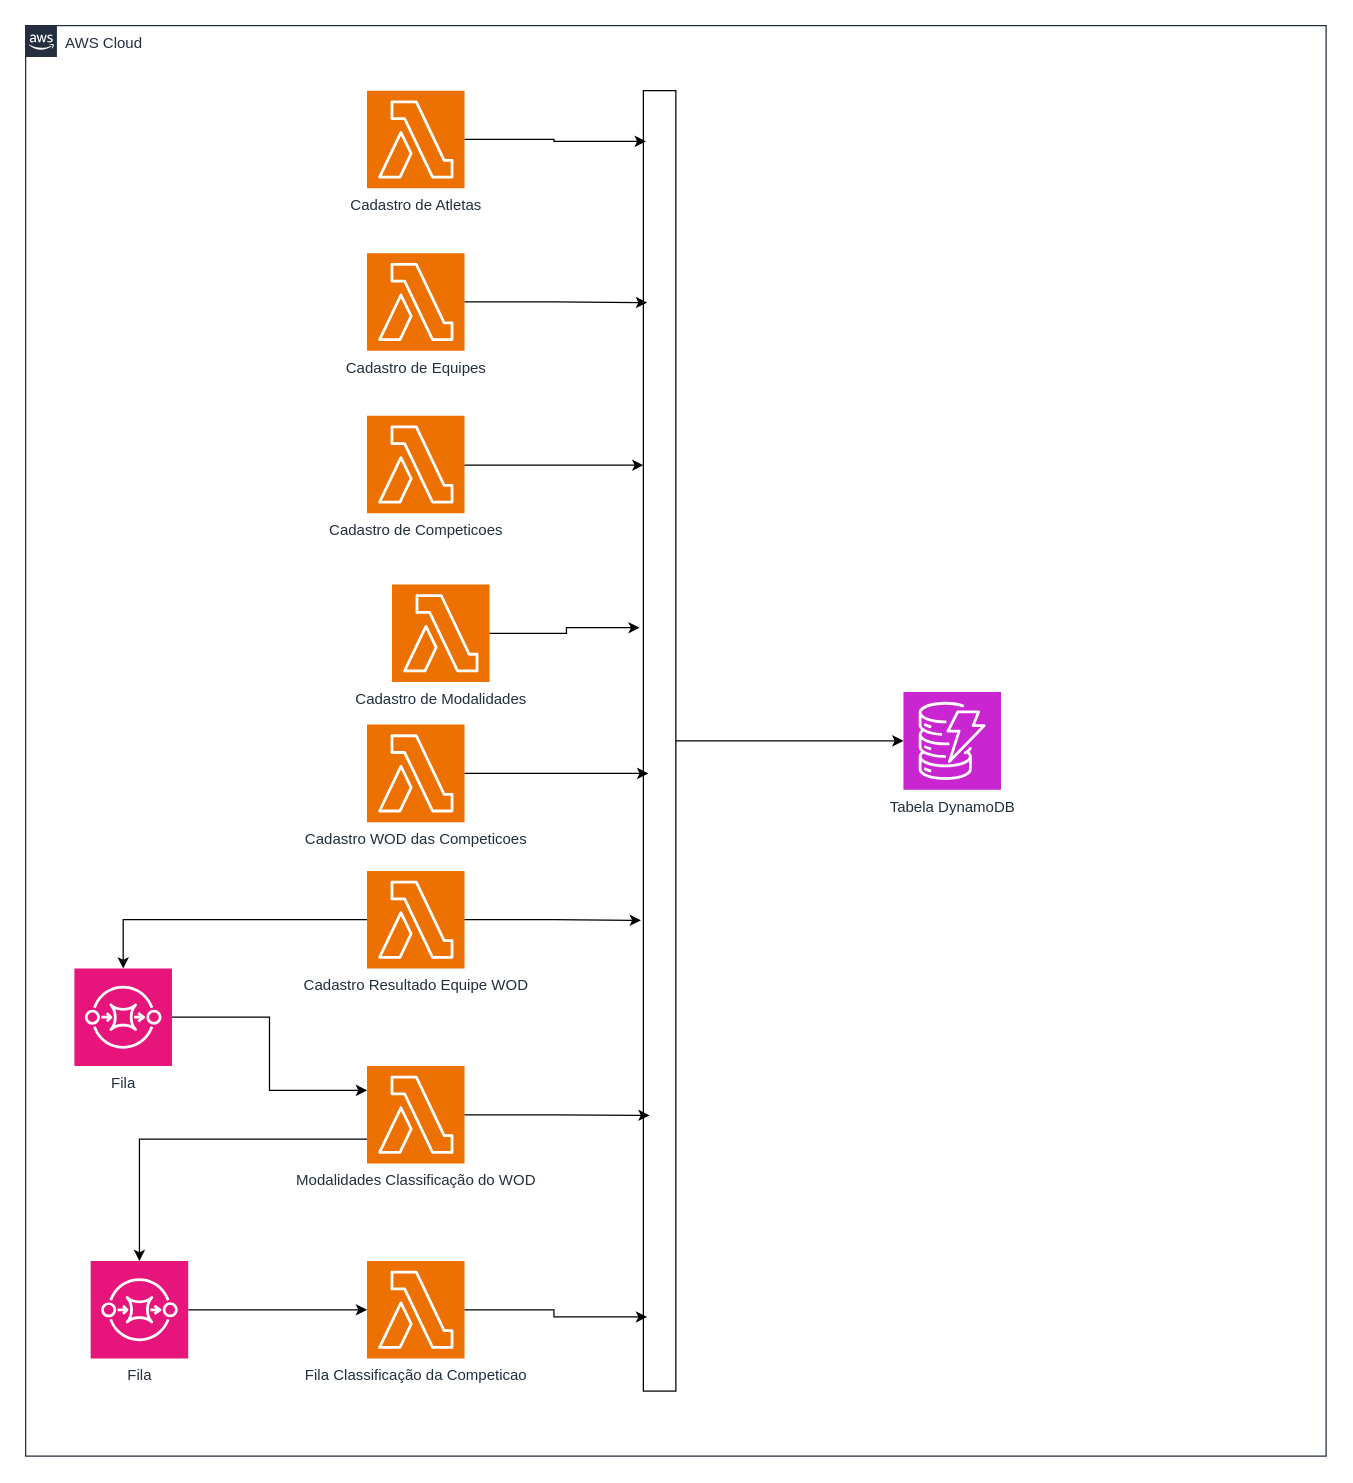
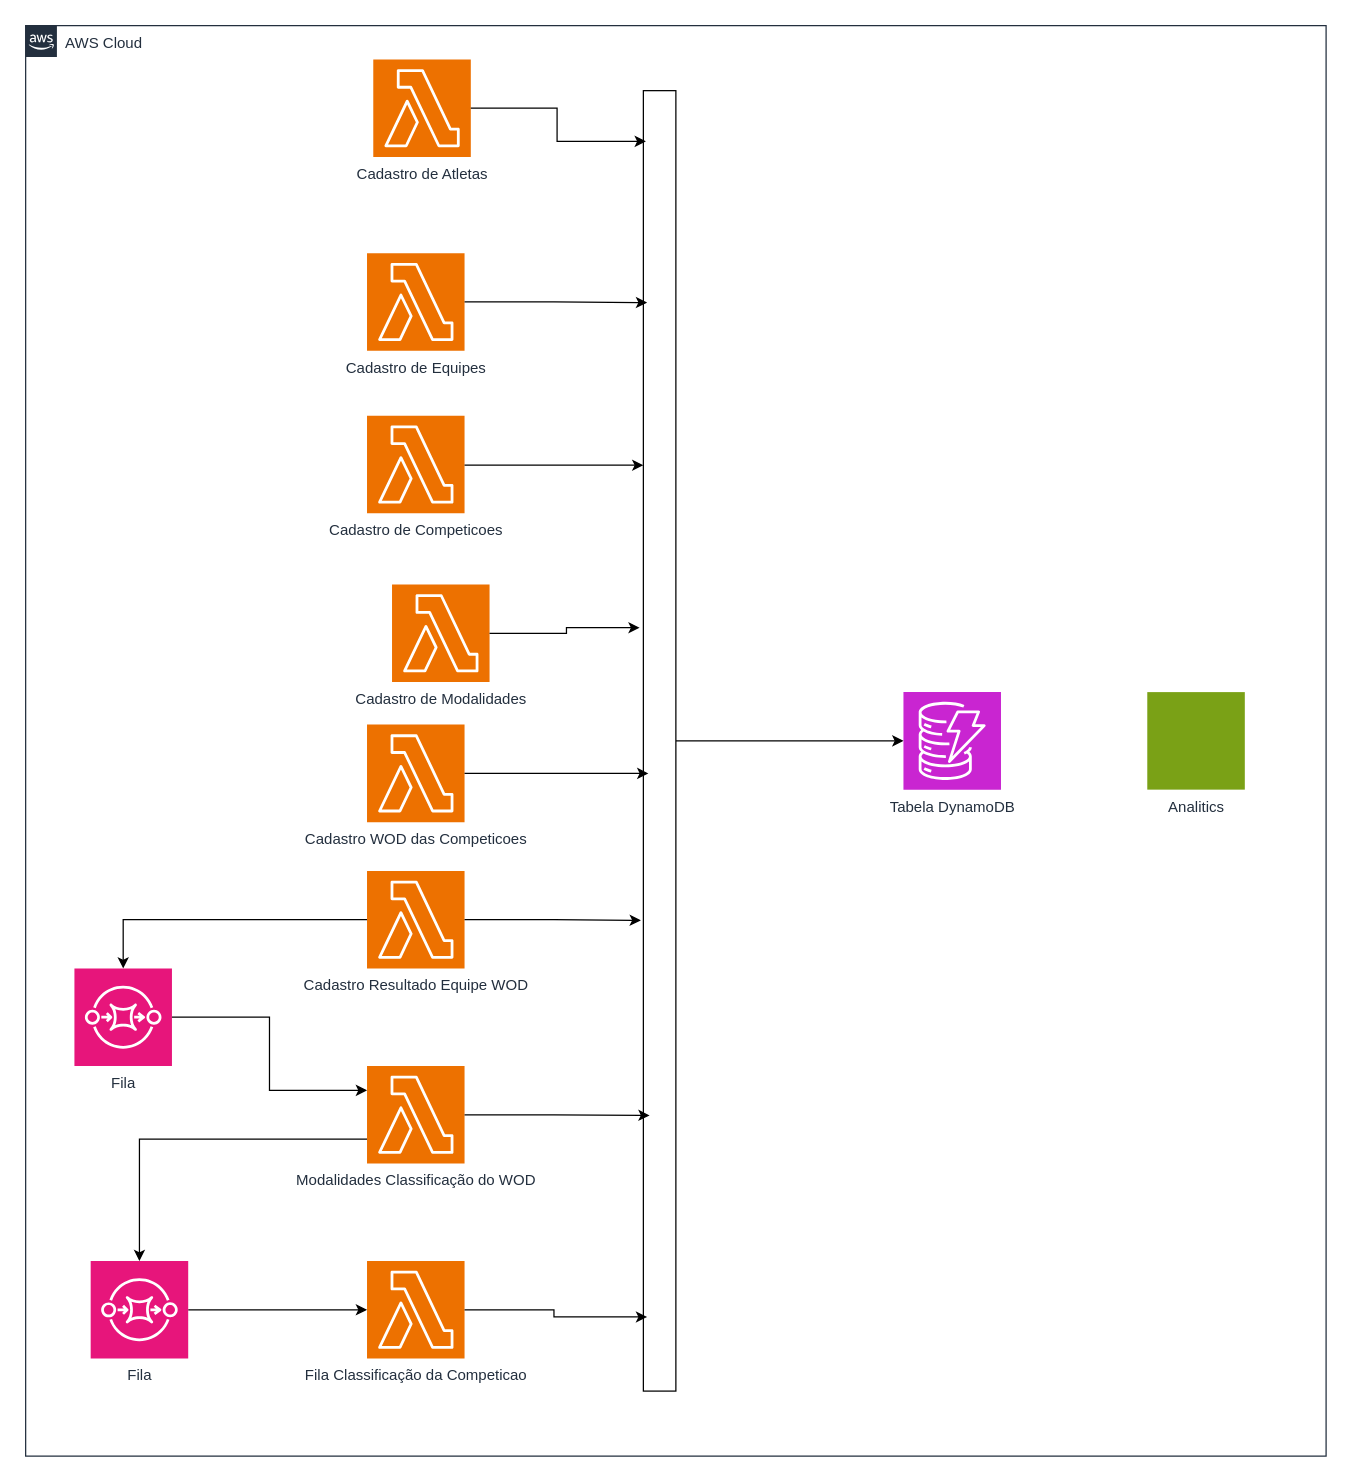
- <mxCell id="5" value="Cadastro de Atletas" style="sketch=0;points=[[0,0,0],[0.25,0,0],[0.5,0,0],[0.75,0,0],[1,0,0],[0,1,0],[0.25,1,0],[0.5,1,0],[0.75,1,0],[1,1,0],[0,0.25,0],[0,0.5,0],[0,0.75,0],[1,0.25,0],[1,0.5,0],[1,0.75,0]];outlineConnect=0;fontColor=#232F3E;fillColor=#ED7100;strokeColor=#ffffff;dashed=0;verticalLabelPosition=bottom;verticalAlign=top;align=center;html=1;fontSize=12;fontStyle=0;aspect=fixed;shape=mxgraph.aws4.resourceIcon;resIcon=mxgraph.aws4.lambda;" parent="1" vertex="1"><mxGeometry x="293" y="72" width="78" height="78" as="geometry" /></mxCell>
+ <mxCell id="5" value="Cadastro de Atletas" style="sketch=0;points=[[0,0,0],[0.25,0,0],[0.5,0,0],[0.75,0,0],[1,0,0],[0,1,0],[0.25,1,0],[0.5,1,0],[0.75,1,0],[1,1,0],[0,0.25,0],[0,0.5,0],[0,0.75,0],[1,0.25,0],[1,0.5,0],[1,0.75,0]];outlineConnect=0;fontColor=#232F3E;fillColor=#ED7100;strokeColor=#ffffff;dashed=0;verticalLabelPosition=bottom;verticalAlign=top;align=center;html=1;fontSize=12;fontStyle=0;aspect=fixed;shape=mxgraph.aws4.resourceIcon;resIcon=mxgraph.aws4.lambda;" parent="1" vertex="1"><mxGeometry x="298" y="47" width="78" height="78" as="geometry" /></mxCell>
+ <mxCell id="27" value="Analitics" style="sketch=0;outlineConnect=0;fontColor=#232F3E;gradientColor=none;fillColor=#7AA116;strokeColor=none;dashed=0;verticalLabelPosition=bottom;verticalAlign=top;align=center;html=1;fontSize=12;fontStyle=0;aspect=fixed;pointerEvents=1;shape=mxgraph.aws4.s3_tables;" parent="1" vertex="1"><mxGeometry x="917" y="553" width="78" height="78" as="geometry" /></mxCell>
